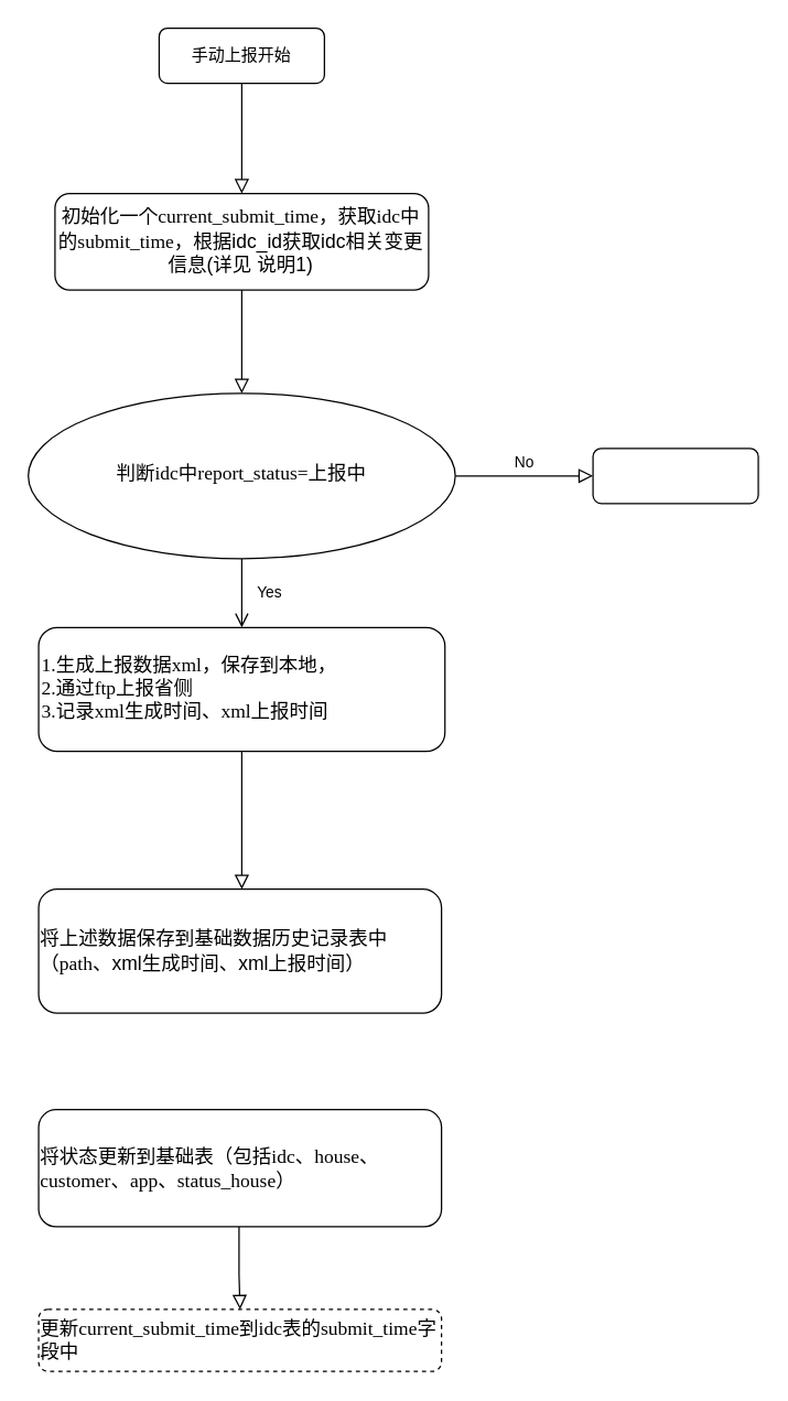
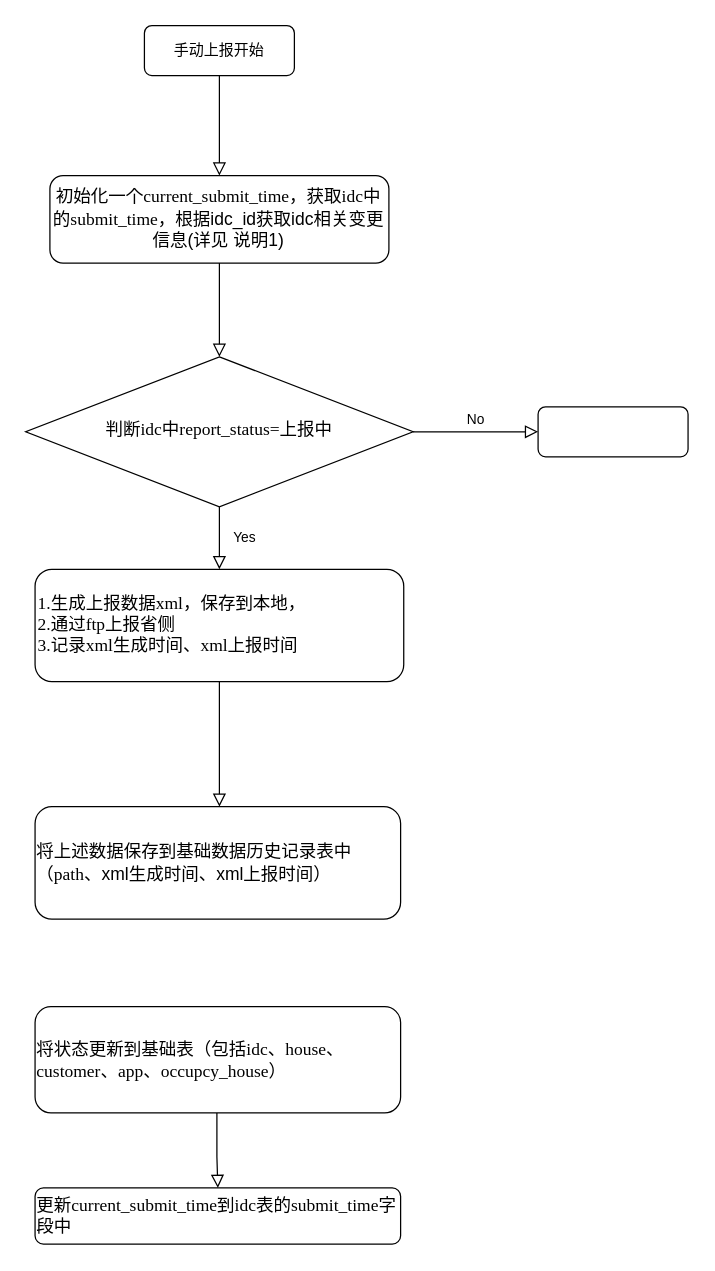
- <mxCell id="6" value="&lt;p class=&quot;MsoNormal&quot;&gt;&lt;span style=&quot;font-size: 10.5pt&quot;&gt;&lt;font face=&quot;宋体&quot;&gt;判断idc中report_status=上报中&lt;/font&gt;&lt;/span&gt;&lt;/p&gt;" style="ellipse;whiteSpace=wrap;html=1;shadow=0;fontFamily=Helvetica;fontSize=12;align=center;strokeWidth=1;spacing=6;spacingTop=-4;" parent="1" vertex="1"><mxGeometry x="20" y="285" width="310" height="120" as="geometry" /></mxCell>
+ <mxCell id="6" value="&lt;p class=&quot;MsoNormal&quot;&gt;&lt;span style=&quot;font-size: 10.5pt&quot;&gt;&lt;font face=&quot;宋体&quot;&gt;判断idc中report_status=上报中&lt;/font&gt;&lt;/span&gt;&lt;/p&gt;" style="rhombus;whiteSpace=wrap;html=1;shadow=0;fontFamily=Helvetica;fontSize=12;align=center;strokeWidth=1;spacing=6;spacingTop=-4;" parent="1" vertex="1"><mxGeometry x="20" y="285" width="310" height="120" as="geometry" /></mxCell>
- <mxCell id="4" value="Yes" style="rounded=0;html=1;jettySize=auto;orthogonalLoop=1;fontSize=11;endArrow=open;endFill=0;endSize=8;strokeWidth=1;shadow=0;labelBackgroundColor=none;edgeStyle=orthogonalEdgeStyle;entryX=0.5;entryY=0;entryDx=0;entryDy=0;" parent="1" source="6" target="8" edge="1"><mxGeometry y="20" relative="1" as="geometry"><mxPoint as="offset" /><mxPoint x="300" y="465" as="targetPoint" /></mxGeometry></mxCell>
+ <mxCell id="4" value="Yes" style="rounded=0;html=1;jettySize=auto;orthogonalLoop=1;fontSize=11;endArrow=block;endFill=0;endSize=8;strokeWidth=1;shadow=0;labelBackgroundColor=none;edgeStyle=orthogonalEdgeStyle;entryX=0.5;entryY=0;entryDx=0;entryDy=0;" parent="1" source="6" target="8" edge="1"><mxGeometry y="20" relative="1" as="geometry"><mxPoint as="offset" /><mxPoint x="300" y="465" as="targetPoint" /></mxGeometry></mxCell>
- <mxCell id="10" value="&lt;p class=&quot;MsoNormal&quot; style=&quot;text-align: left&quot;&gt;&lt;span style=&quot;font-size: 10.5pt&quot;&gt;&lt;font face=&quot;宋体&quot;&gt;将状态更新到基础表（包括&lt;/font&gt;&lt;font face=&quot;Calibri&quot;&gt;idc&lt;/font&gt;&lt;font face=&quot;宋体&quot;&gt;、&lt;/font&gt;&lt;font face=&quot;Calibri&quot;&gt;house&lt;/font&gt;&lt;font face=&quot;宋体&quot;&gt;、&lt;/font&gt;&lt;font face=&quot;Calibri&quot;&gt;customer&lt;/font&gt;&lt;font face=&quot;宋体&quot;&gt;、&lt;/font&gt;&lt;font face=&quot;Calibri&quot;&gt;app&lt;/font&gt;&lt;font face=&quot;宋体&quot;&gt;、&lt;/font&gt;&lt;font face=&quot;Calibri&quot;&gt;status_house&lt;/font&gt;&lt;font face=&quot;宋体&quot;&gt;）&lt;/font&gt;&lt;/span&gt;&lt;span style=&quot;font-family: &amp;#34;calibri&amp;#34; ; font-size: 10.5pt&quot;&gt;&lt;/span&gt;&lt;/p&gt;" style="rounded=1;whiteSpace=wrap;html=1;" parent="1" vertex="1"><mxGeometry x="27.5" y="805" width="292.5" height="85" as="geometry" /></mxCell>
+ <mxCell id="10" value="&lt;p class=&quot;MsoNormal&quot; style=&quot;text-align: left&quot;&gt;&lt;span style=&quot;font-size: 10.5pt&quot;&gt;&lt;font face=&quot;宋体&quot;&gt;将状态更新到基础表（包括&lt;/font&gt;&lt;font face=&quot;Calibri&quot;&gt;idc&lt;/font&gt;&lt;font face=&quot;宋体&quot;&gt;、&lt;/font&gt;&lt;font face=&quot;Calibri&quot;&gt;house&lt;/font&gt;&lt;font face=&quot;宋体&quot;&gt;、&lt;/font&gt;&lt;font face=&quot;Calibri&quot;&gt;customer&lt;/font&gt;&lt;font face=&quot;宋体&quot;&gt;、&lt;/font&gt;&lt;font face=&quot;Calibri&quot;&gt;app&lt;/font&gt;&lt;font face=&quot;宋体&quot;&gt;、&lt;/font&gt;&lt;font face=&quot;Calibri&quot;&gt;occupcy_house&lt;/font&gt;&lt;font face=&quot;宋体&quot;&gt;）&lt;/font&gt;&lt;/span&gt;&lt;span style=&quot;font-family: &amp;#34;calibri&amp;#34; ; font-size: 10.5pt&quot;&gt;&lt;/span&gt;&lt;/p&gt;" style="rounded=1;whiteSpace=wrap;html=1;" parent="1" vertex="1"><mxGeometry x="27.5" y="805" width="292.5" height="85" as="geometry" /></mxCell>
- <mxCell id="14" value="&lt;div style=&quot;text-align: left&quot;&gt;&lt;font face=&quot;宋体&quot;&gt;&lt;span style=&quot;font-size: 14px&quot;&gt;更新&lt;/span&gt;&lt;/font&gt;&lt;span style=&quot;font-family: &amp;#34;calibri&amp;#34; ; font-size: 14px&quot;&gt;current_submit_time到idc表的submit_time字段中&lt;/span&gt;&lt;/div&gt;" style="rounded=1;whiteSpace=wrap;html=1;dashed=1;" parent="1" vertex="1"><mxGeometry x="27.5" y="950" width="292.5" height="45" as="geometry" /></mxCell>
+ <mxCell id="14" value="&lt;div style=&quot;text-align: left&quot;&gt;&lt;font face=&quot;宋体&quot;&gt;&lt;span style=&quot;font-size: 14px&quot;&gt;更新&lt;/span&gt;&lt;/font&gt;&lt;span style=&quot;font-family: &amp;#34;calibri&amp;#34; ; font-size: 14px&quot;&gt;current_submit_time到idc表的submit_time字段中&lt;/span&gt;&lt;/div&gt;" style="rounded=1;whiteSpace=wrap;html=1;" parent="1" vertex="1"><mxGeometry x="27.5" y="950" width="292.5" height="45" as="geometry" /></mxCell>
